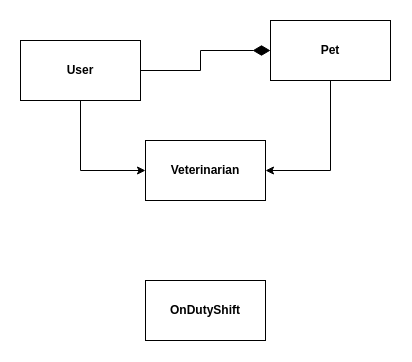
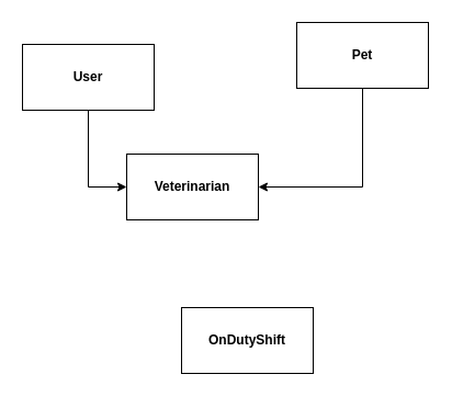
- <mxCell id="4" style="edgeStyle=orthogonalEdgeStyle;rounded=0;orthogonalLoop=1;jettySize=auto;html=1;entryX=0;entryY=0.5;entryDx=0;entryDy=0;endArrow=diamondThin;endFill=1;strokeWidth=1;endSize=15;" edge="1" parent="1" source="6" target="8"><mxGeometry relative="1" as="geometry" /></mxCell>
- <mxCell id="2" value="&lt;b&gt;Veterinarian&lt;/b&gt;" style="rounded=0;whiteSpace=wrap;html=1;" vertex="1" parent="1"><mxGeometry x="145" y="140" width="120" height="60" as="geometry" /></mxCell>
+ <mxCell id="2" value="&lt;b&gt;Veterinarian&lt;/b&gt;" style="rounded=0;whiteSpace=wrap;html=1;" vertex="1" parent="1"><mxGeometry x="115" y="140" width="120" height="60" as="geometry" /></mxCell>
- <mxCell id="3" value="&lt;b&gt;OnDutyShift&lt;/b&gt;" style="rounded=0;whiteSpace=wrap;html=1;" vertex="1" parent="1"><mxGeometry x="145" y="280" width="120" height="60" as="geometry" /></mxCell>
+ <mxCell id="3" value="&lt;b&gt;OnDutyShift&lt;/b&gt;" style="rounded=0;whiteSpace=wrap;html=1;" vertex="1" parent="1"><mxGeometry x="165" y="280" width="120" height="60" as="geometry" /></mxCell>
